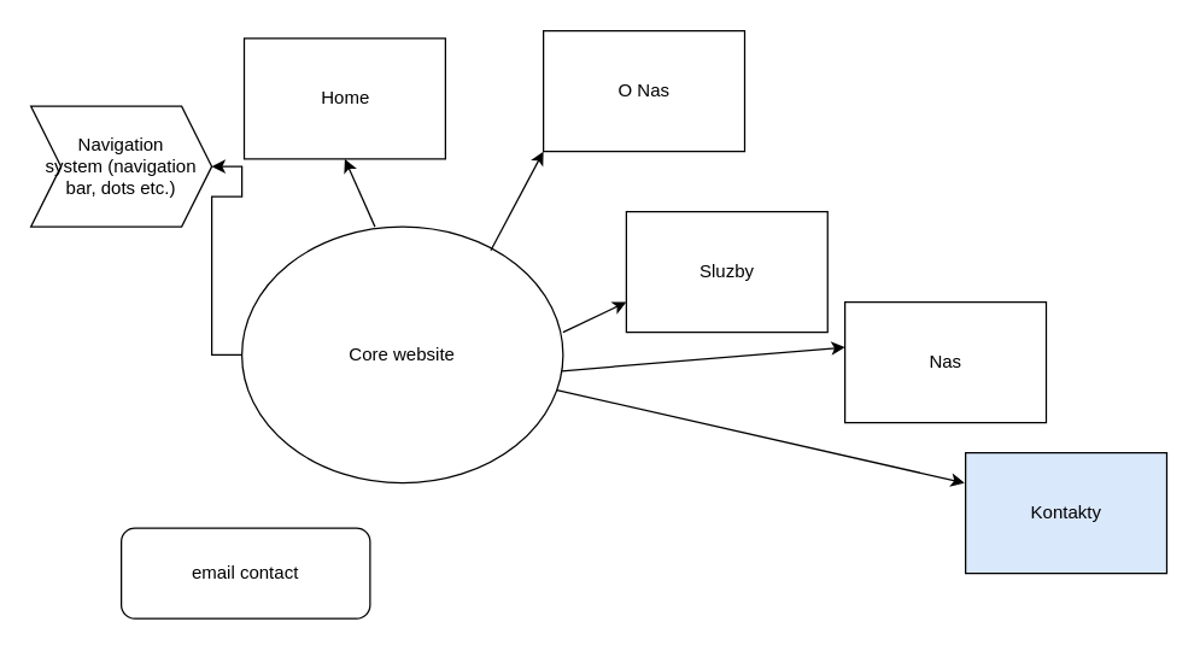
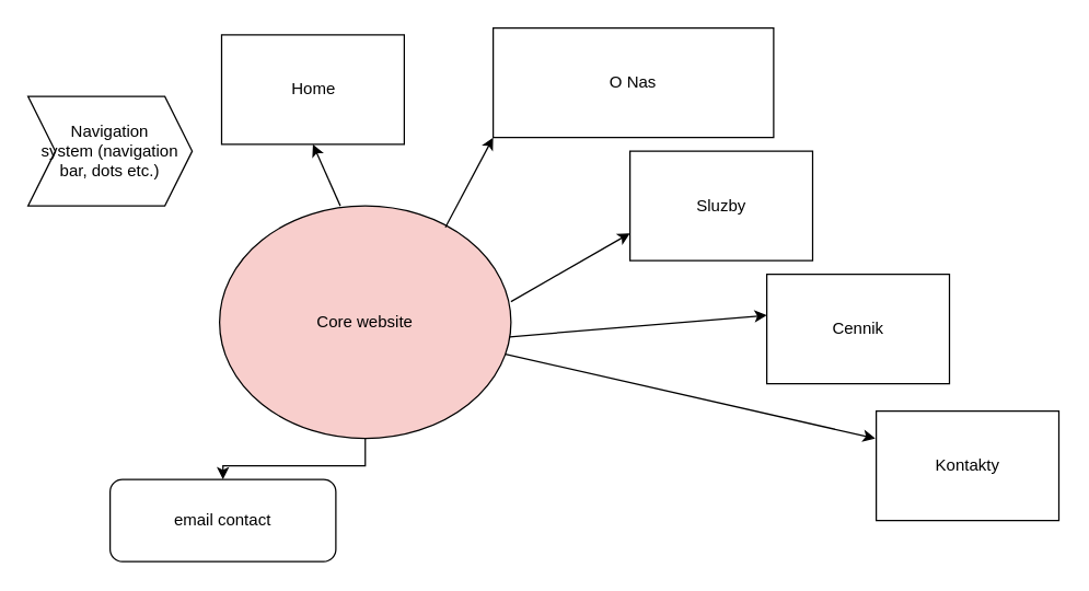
- <mxCell id="6" value="O Nas" style="whiteSpace=wrap;html=1;" vertex="1" parent="1"><mxGeometry x="360" y="20" width="133.5" height="80" as="geometry" /></mxCell>
+ <mxCell id="6" value="O Nas" style="whiteSpace=wrap;html=1;" vertex="1" parent="1"><mxGeometry x="360" y="20" width="205" height="80" as="geometry" /></mxCell>
- <mxCell id="2" value="" style="edgeStyle=orthogonalEdgeStyle;rounded=0;orthogonalLoop=1;jettySize=auto;html=1;" edge="1" parent="1" source="4" target="15"><mxGeometry relative="1" as="geometry" /></mxCell>
- <mxCell id="7" value="Sluzby" style="whiteSpace=wrap;html=1;" vertex="1" parent="1"><mxGeometry x="415" y="140" width="133.5" height="80" as="geometry" /></mxCell>
+ <mxCell id="7" value="Sluzby" style="whiteSpace=wrap;html=1;" vertex="1" parent="1"><mxGeometry x="460" y="110" width="133.5" height="80" as="geometry" /></mxCell>
- <mxCell id="4" value="Core website" style="ellipse;whiteSpace=wrap;html=1;" vertex="1" parent="1"><mxGeometry x="160" y="150" width="213" height="170" as="geometry" /></mxCell>
+ <mxCell id="4" value="Core website" style="ellipse;whiteSpace=wrap;html=1;fillColor=#f8cecc;" vertex="1" parent="1"><mxGeometry x="160" y="150" width="213" height="170" as="geometry" /></mxCell>
- <mxCell id="8" value="Nas" style="whiteSpace=wrap;html=1;" vertex="1" parent="1"><mxGeometry x="560" y="200" width="133.5" height="80" as="geometry" /></mxCell>
+ <mxCell id="8" value="Cennik" style="whiteSpace=wrap;html=1;" vertex="1" parent="1"><mxGeometry x="560" y="200" width="133.5" height="80" as="geometry" /></mxCell>
+ <mxCell id="3" value="" style="edgeStyle=orthogonalEdgeStyle;rounded=0;orthogonalLoop=1;jettySize=auto;html=1;" edge="1" parent="1" source="4" target="16"><mxGeometry relative="1" as="geometry" /></mxCell>
- <mxCell id="9" value="Kontakty" style="whiteSpace=wrap;html=1;fillColor=#dae8fc;" vertex="1" parent="1"><mxGeometry x="640" y="300" width="133.5" height="80" as="geometry" /></mxCell>
+ <mxCell id="9" value="Kontakty" style="whiteSpace=wrap;html=1;" vertex="1" parent="1"><mxGeometry x="640" y="300" width="133.5" height="80" as="geometry" /></mxCell>
